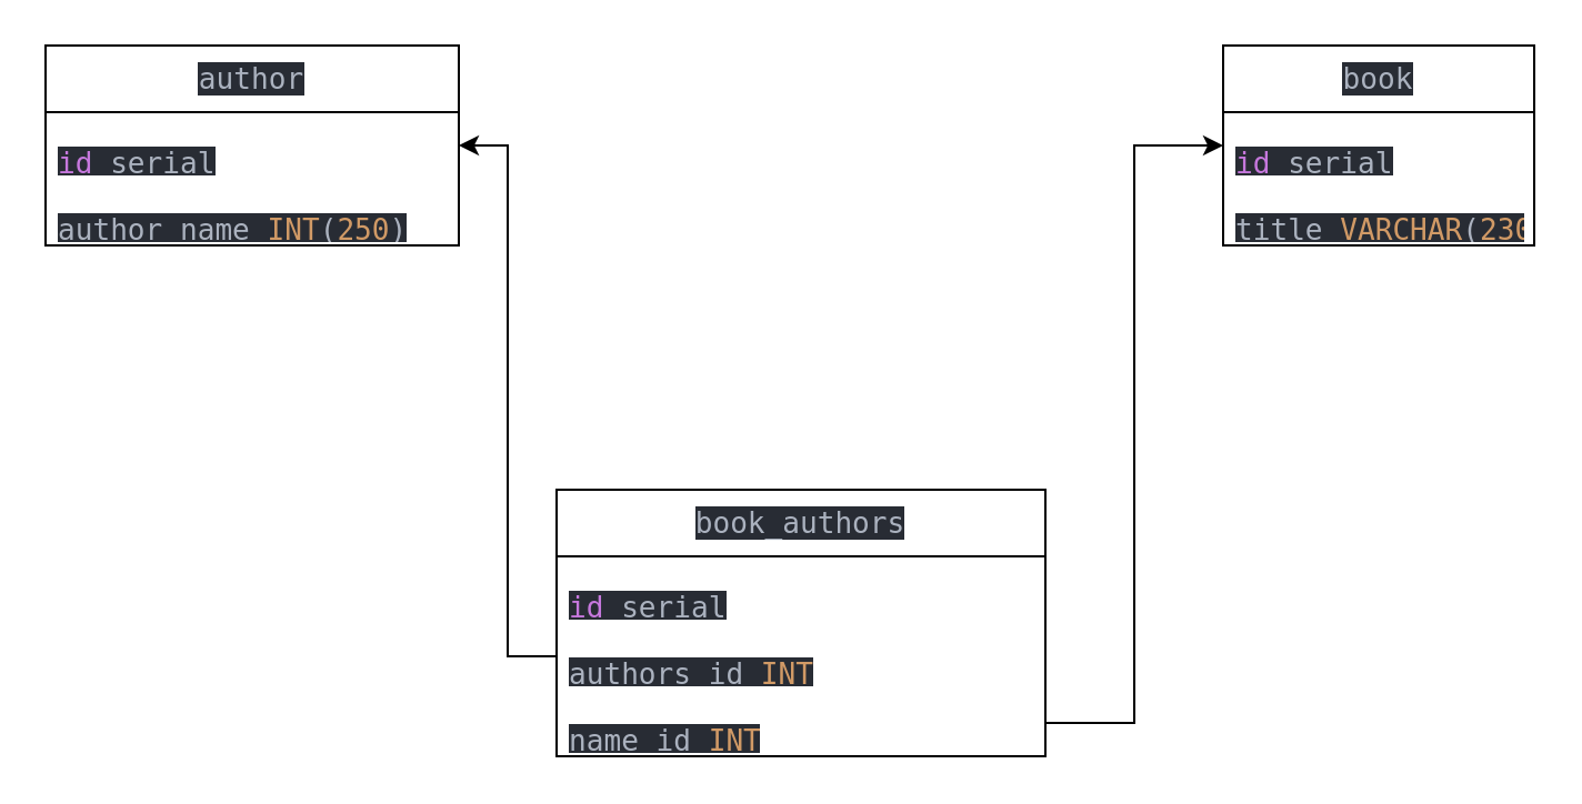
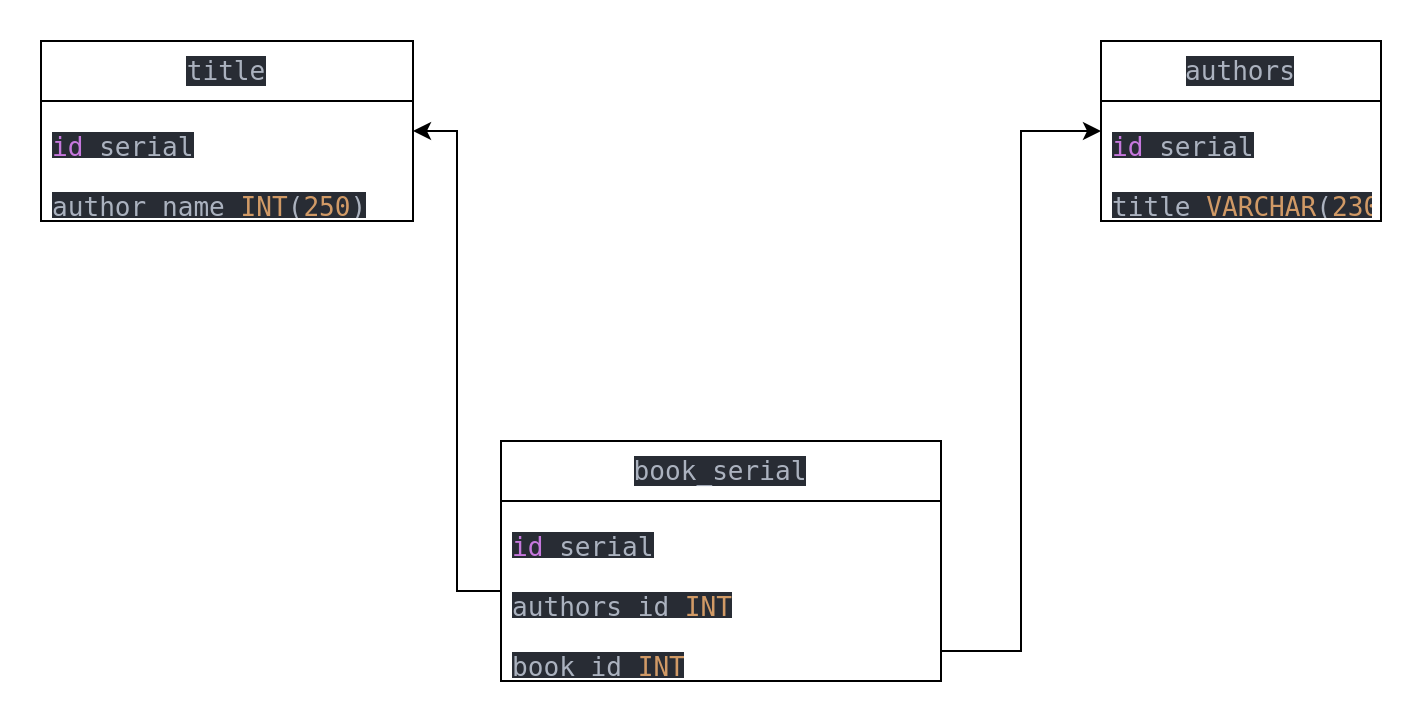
- <mxCell id="2" value="&lt;div style=&quot;background-color:#282c34;color:#abb2bf&quot;&gt;&lt;pre style=&quot;font-family:'JetBrains Mono',monospace;font-size:9.8pt;&quot;&gt;author&lt;/pre&gt;&lt;/div&gt;" style="swimlane;fontStyle=0;childLayout=stackLayout;horizontal=1;startSize=30;horizontalStack=0;resizeParent=1;resizeParentMax=0;resizeLast=0;collapsible=1;marginBottom=0;whiteSpace=wrap;html=1;" vertex="1" parent="1"><mxGeometry x="20" y="20" width="186" height="90" as="geometry" /></mxCell>
+ <mxCell id="2" value="&lt;div style=&quot;background-color:#282c34;color:#abb2bf&quot;&gt;&lt;pre style=&quot;font-family:'JetBrains Mono',monospace;font-size:9.8pt;&quot;&gt;title&lt;/pre&gt;&lt;/div&gt;" style="swimlane;fontStyle=0;childLayout=stackLayout;horizontal=1;startSize=30;horizontalStack=0;resizeParent=1;resizeParentMax=0;resizeLast=0;collapsible=1;marginBottom=0;whiteSpace=wrap;html=1;" vertex="1" parent="1"><mxGeometry x="20" y="20" width="186" height="90" as="geometry" /></mxCell>
- <mxCell id="5" value="&lt;div style=&quot;background-color:#282c34;color:#abb2bf&quot;&gt;&lt;pre style=&quot;font-family:'JetBrains Mono',monospace;font-size:9.8pt;&quot;&gt;book&lt;/pre&gt;&lt;/div&gt;" style="swimlane;fontStyle=0;childLayout=stackLayout;horizontal=1;startSize=30;horizontalStack=0;resizeParent=1;resizeParentMax=0;resizeLast=0;collapsible=1;marginBottom=0;whiteSpace=wrap;html=1;" vertex="1" parent="1"><mxGeometry x="550" y="20" width="140" height="90" as="geometry" /></mxCell>
+ <mxCell id="5" value="&lt;div style=&quot;background-color:#282c34;color:#abb2bf&quot;&gt;&lt;pre style=&quot;font-family:'JetBrains Mono',monospace;font-size:9.8pt;&quot;&gt;authors&lt;/pre&gt;&lt;/div&gt;" style="swimlane;fontStyle=0;childLayout=stackLayout;horizontal=1;startSize=30;horizontalStack=0;resizeParent=1;resizeParentMax=0;resizeLast=0;collapsible=1;marginBottom=0;whiteSpace=wrap;html=1;" vertex="1" parent="1"><mxGeometry x="550" y="20" width="140" height="90" as="geometry" /></mxCell>
- <mxCell id="8" value="&lt;pre style=&quot;color: rgb(171, 178, 191); font-size: 9.8pt; background-color: rgb(40, 44, 52); font-family: &amp;quot;JetBrains Mono&amp;quot;, monospace;&quot;&gt;book_authors&lt;/pre&gt;" style="swimlane;fontStyle=0;childLayout=stackLayout;horizontal=1;startSize=30;horizontalStack=0;resizeParent=1;resizeParentMax=0;resizeLast=0;collapsible=1;marginBottom=0;whiteSpace=wrap;html=1;" vertex="1" parent="1"><mxGeometry x="250" y="220" width="220" height="120" as="geometry" /></mxCell>
+ <mxCell id="8" value="&lt;pre style=&quot;color: rgb(171, 178, 191); font-size: 9.8pt; background-color: rgb(40, 44, 52); font-family: &amp;quot;JetBrains Mono&amp;quot;, monospace;&quot;&gt;book_serial&lt;/pre&gt;" style="swimlane;fontStyle=0;childLayout=stackLayout;horizontal=1;startSize=30;horizontalStack=0;resizeParent=1;resizeParentMax=0;resizeLast=0;collapsible=1;marginBottom=0;whiteSpace=wrap;html=1;" vertex="1" parent="1"><mxGeometry x="250" y="220" width="220" height="120" as="geometry" /></mxCell>
- <mxCell id="11" value="&lt;div style=&quot;background-color:#282c34;color:#abb2bf&quot;&gt;&lt;pre style=&quot;font-family:'JetBrains Mono',monospace;font-size:9.8pt;&quot;&gt;name_id &lt;span style=&quot;color:#d19a66;&quot;&gt;INT&lt;/span&gt;&lt;/pre&gt;&lt;/div&gt;" style="text;strokeColor=none;fillColor=none;align=left;verticalAlign=middle;spacingLeft=4;spacingRight=4;overflow=hidden;points=[[0,0.5],[1,0.5]];portConstraint=eastwest;rotatable=0;whiteSpace=wrap;html=1;" vertex="1" parent="8"><mxGeometry y="90" width="220" height="30" as="geometry" /></mxCell>
+ <mxCell id="11" value="&lt;div style=&quot;background-color:#282c34;color:#abb2bf&quot;&gt;&lt;pre style=&quot;font-family:'JetBrains Mono',monospace;font-size:9.8pt;&quot;&gt;book_id &lt;span style=&quot;color:#d19a66;&quot;&gt;INT&lt;/span&gt;&lt;/pre&gt;&lt;/div&gt;" style="text;strokeColor=none;fillColor=none;align=left;verticalAlign=middle;spacingLeft=4;spacingRight=4;overflow=hidden;points=[[0,0.5],[1,0.5]];portConstraint=eastwest;rotatable=0;whiteSpace=wrap;html=1;" vertex="1" parent="8"><mxGeometry y="90" width="220" height="30" as="geometry" /></mxCell>
